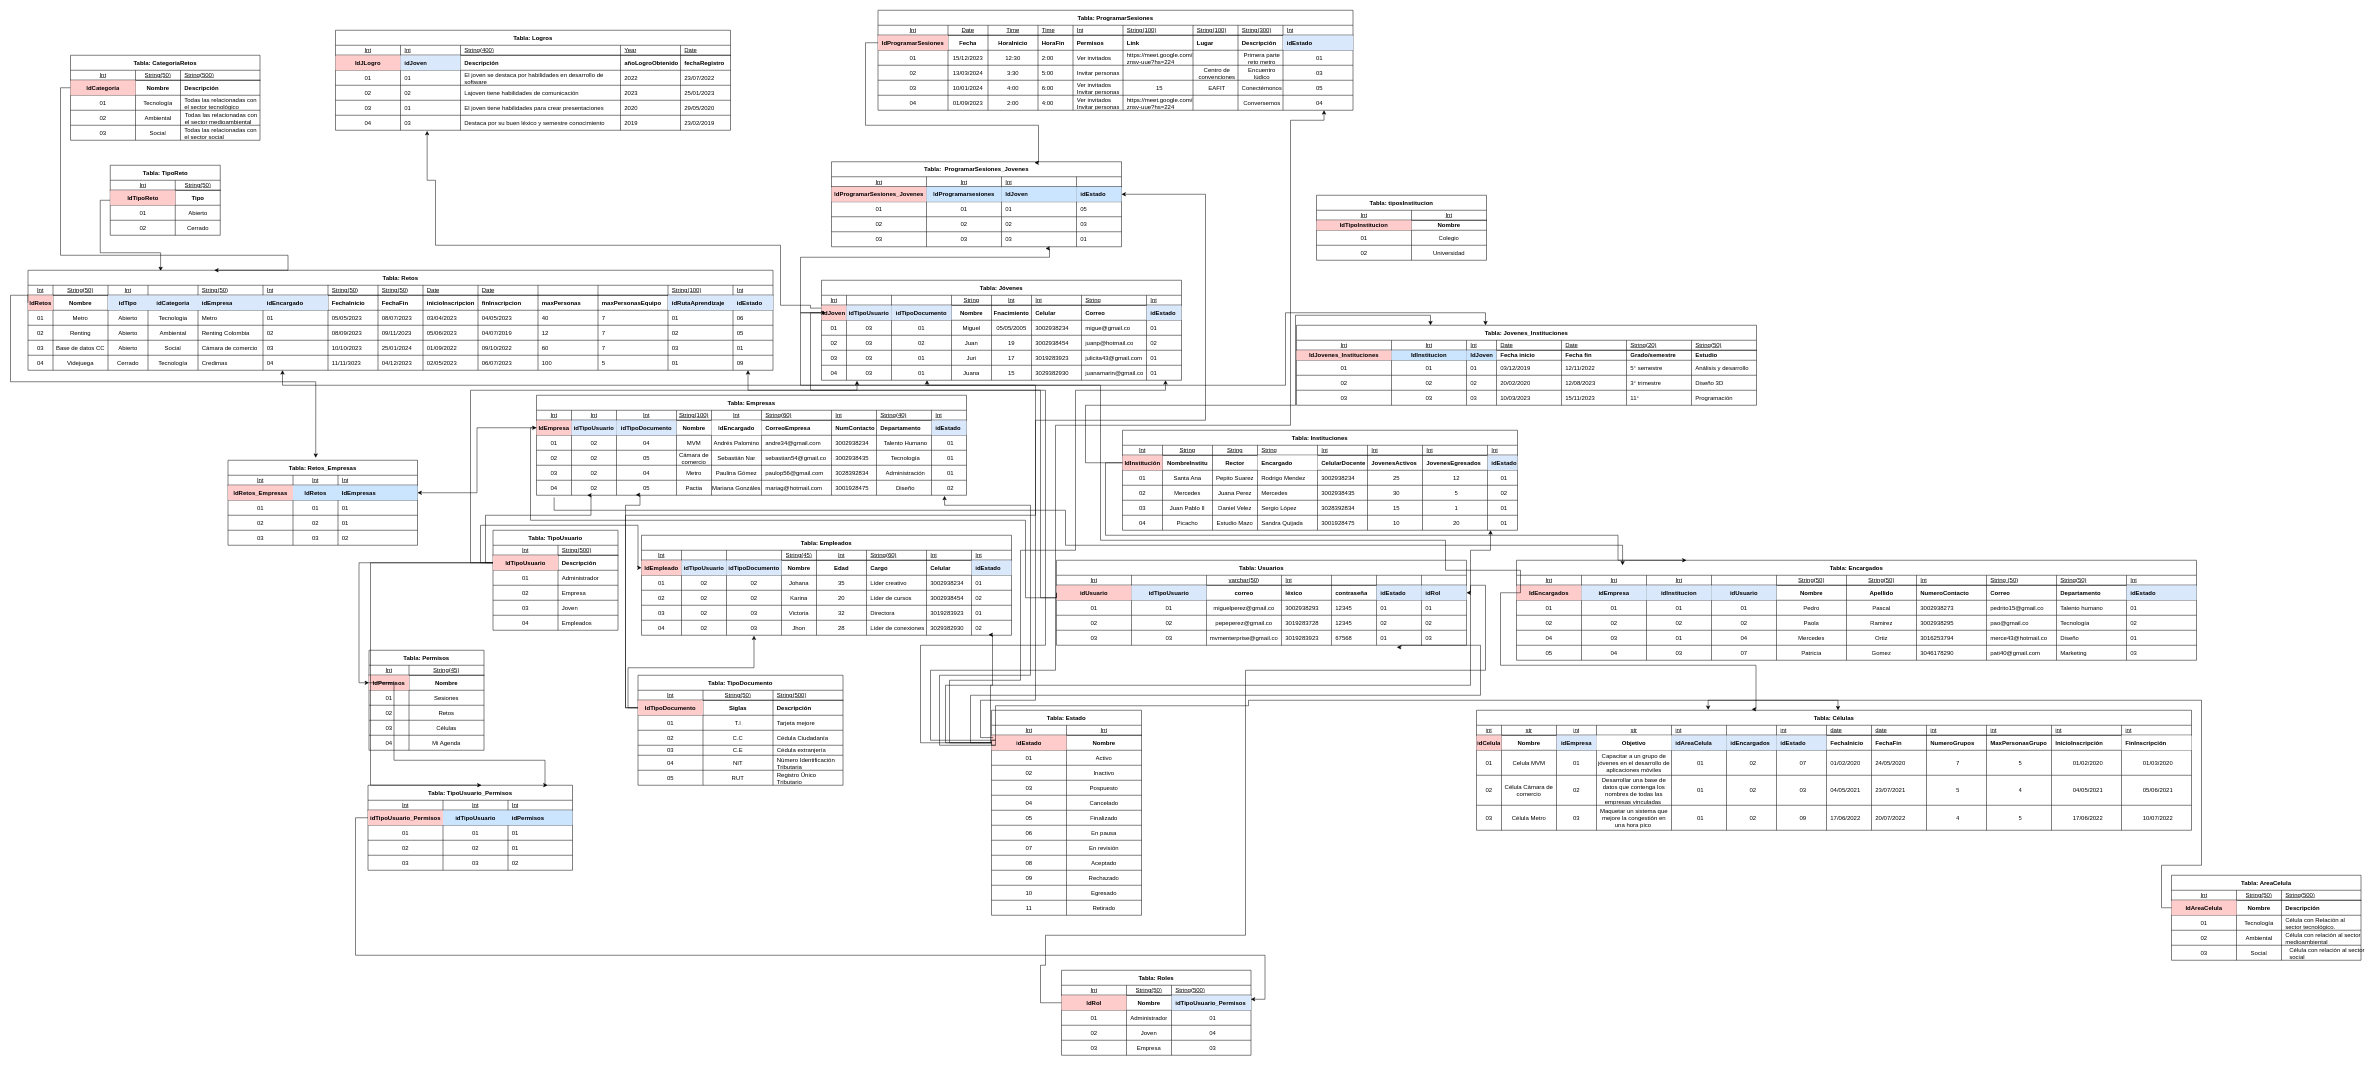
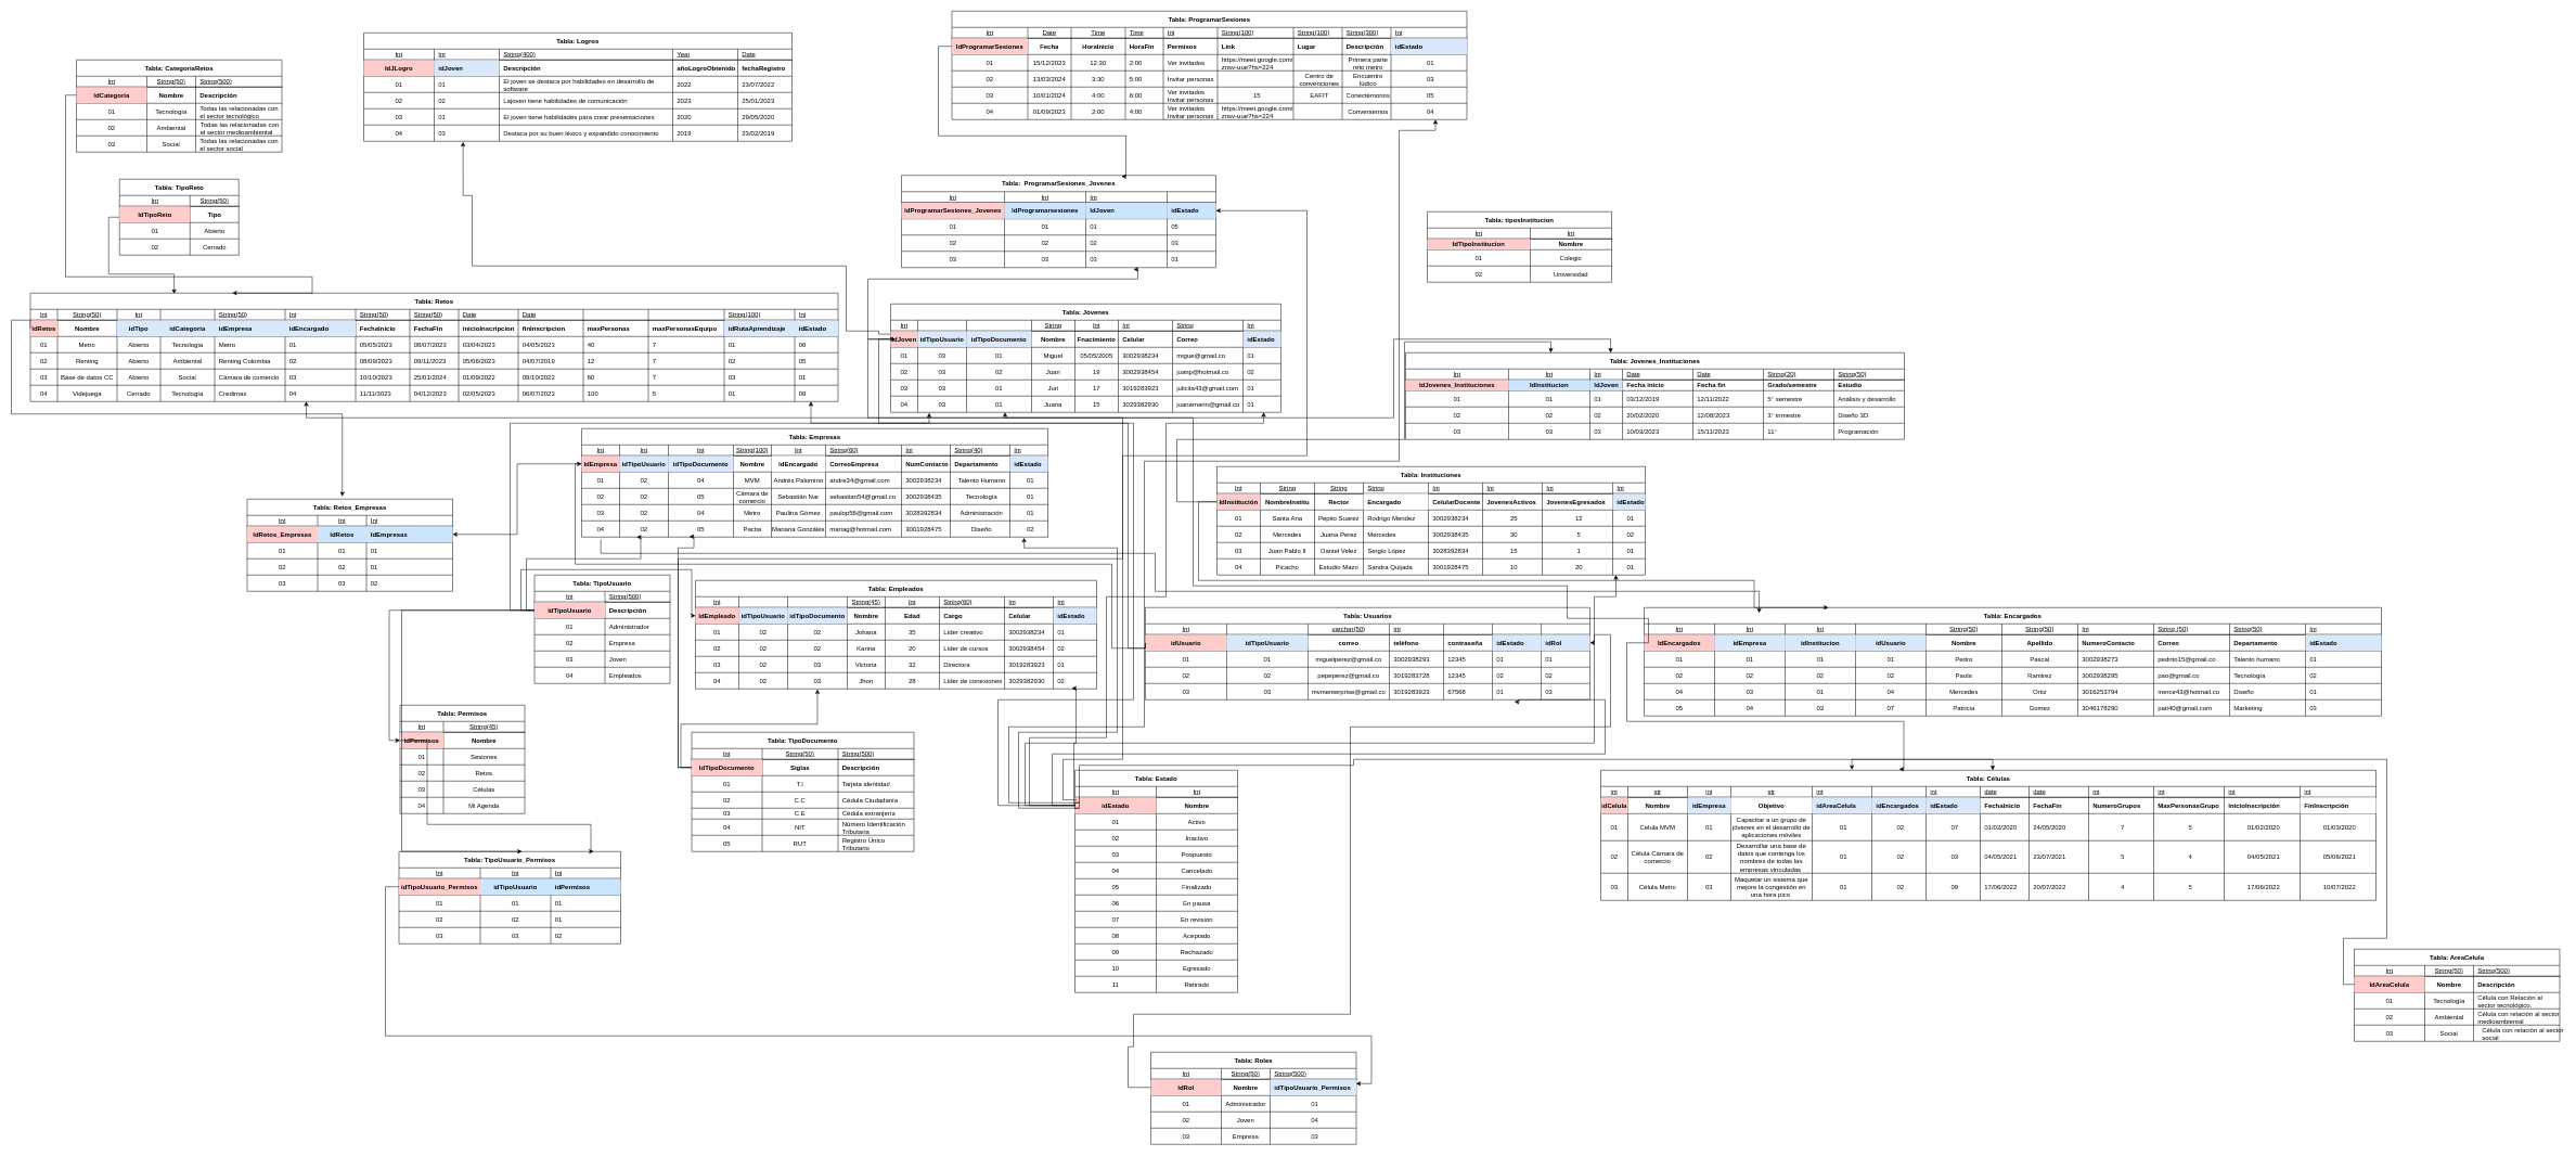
- <mxCell id="146" value="Destaca por su buen léxico y semestre conocimiento" style="shape=partialRectangle;connectable=0;fillColor=none;top=0;left=0;bottom=0;right=0;align=left;spacingLeft=6;overflow=hidden;html=1;whiteSpace=wrap;" vertex="1" parent="143"><mxGeometry x="250" width="320" height="30" as="geometry"><mxRectangle width="320" height="30" as="alternateBounds" /></mxGeometry></mxCell>
+ <mxCell id="146" value="Destaca por su buen léxico y expandido conocimiento" style="shape=partialRectangle;connectable=0;fillColor=none;top=0;left=0;bottom=0;right=0;align=left;spacingLeft=6;overflow=hidden;html=1;whiteSpace=wrap;" vertex="1" parent="143"><mxGeometry x="250" width="320" height="30" as="geometry"><mxRectangle width="320" height="30" as="alternateBounds" /></mxGeometry></mxCell>
- <mxCell id="611" value="léxico" style="shape=partialRectangle;connectable=0;fillColor=none;top=0;left=0;bottom=0;right=0;align=left;spacingLeft=6;overflow=hidden;html=1;whiteSpace=wrap;fontStyle=1;strokeColor=#36393d;" vertex="1" parent="607"><mxGeometry x="450.0" width="100" height="30" as="geometry"><mxRectangle width="100" height="30" as="alternateBounds" /></mxGeometry></mxCell>
+ <mxCell id="611" value="teléfono" style="shape=partialRectangle;connectable=0;fillColor=none;top=0;left=0;bottom=0;right=0;align=left;spacingLeft=6;overflow=hidden;html=1;whiteSpace=wrap;fontStyle=1;strokeColor=#36393d;" vertex="1" parent="607"><mxGeometry x="450.0" width="100" height="30" as="geometry"><mxRectangle width="100" height="30" as="alternateBounds" /></mxGeometry></mxCell>
- <mxCell id="492" value="Tarjeta mejore" style="shape=partialRectangle;connectable=0;fillColor=none;top=0;left=0;bottom=0;right=0;align=left;spacingLeft=6;overflow=hidden;html=1;whiteSpace=wrap;" vertex="1" parent="489"><mxGeometry x="270" width="140" height="30" as="geometry"><mxRectangle width="140" height="30" as="alternateBounds" /></mxGeometry></mxCell>
+ <mxCell id="492" value="Tarjeta identidad" style="shape=partialRectangle;connectable=0;fillColor=none;top=0;left=0;bottom=0;right=0;align=left;spacingLeft=6;overflow=hidden;html=1;whiteSpace=wrap;" vertex="1" parent="489"><mxGeometry x="270" width="140" height="30" as="geometry"><mxRectangle width="140" height="30" as="alternateBounds" /></mxGeometry></mxCell>
